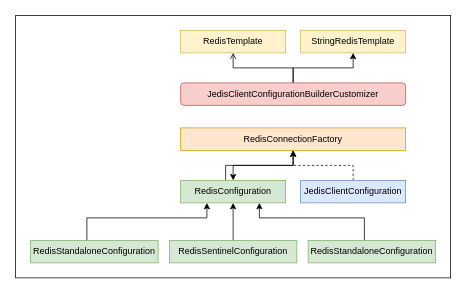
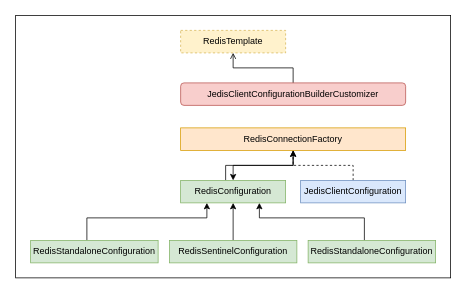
- <mxCell id="3" value="RedisTemplate" style="rounded=0;whiteSpace=wrap;html=1;fillColor=#fff2cc;strokeColor=#d6b656;" vertex="1" parent="1"><mxGeometry x="240" y="40" width="140" height="30" as="geometry" /></mxCell>
+ <mxCell id="3" value="RedisTemplate" style="rounded=0;whiteSpace=wrap;html=1;fillColor=#fff2cc;strokeColor=#d6b656;dashed=1;" vertex="1" parent="1"><mxGeometry x="240" y="40" width="140" height="30" as="geometry" /></mxCell>
- <mxCell id="4" value="StringRedisTemplate" style="rounded=0;whiteSpace=wrap;html=1;fillColor=#fff2cc;strokeColor=#d6b656;" vertex="1" parent="1"><mxGeometry x="400" y="40" width="140" height="30" as="geometry" /></mxCell>
- <mxCell id="7" style="edgeStyle=orthogonalEdgeStyle;rounded=0;orthogonalLoop=1;jettySize=auto;html=1;" edge="1" parent="1" source="9" target="4"><mxGeometry relative="1" as="geometry" /></mxCell>
